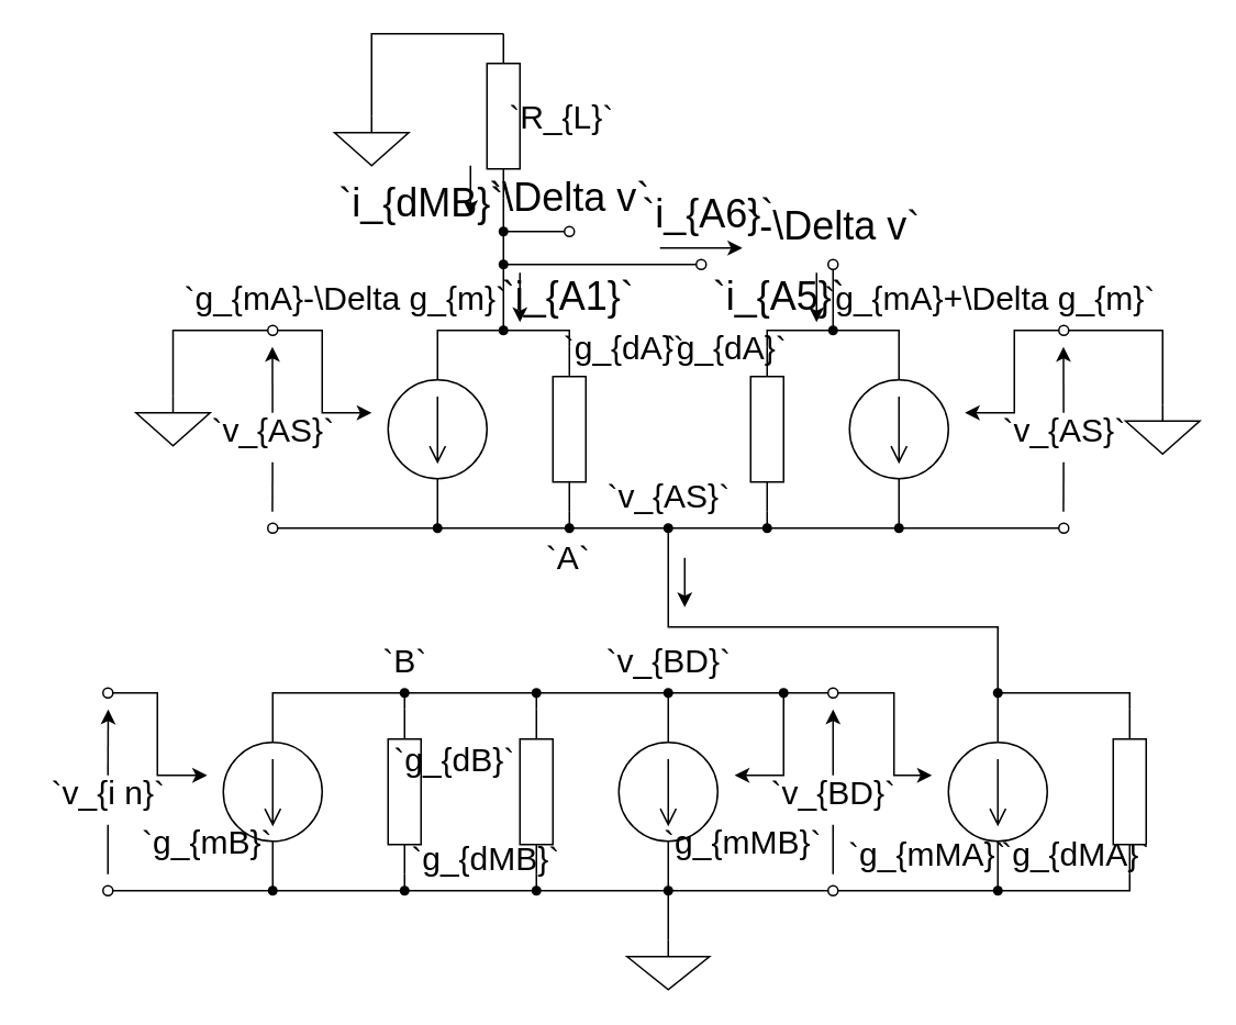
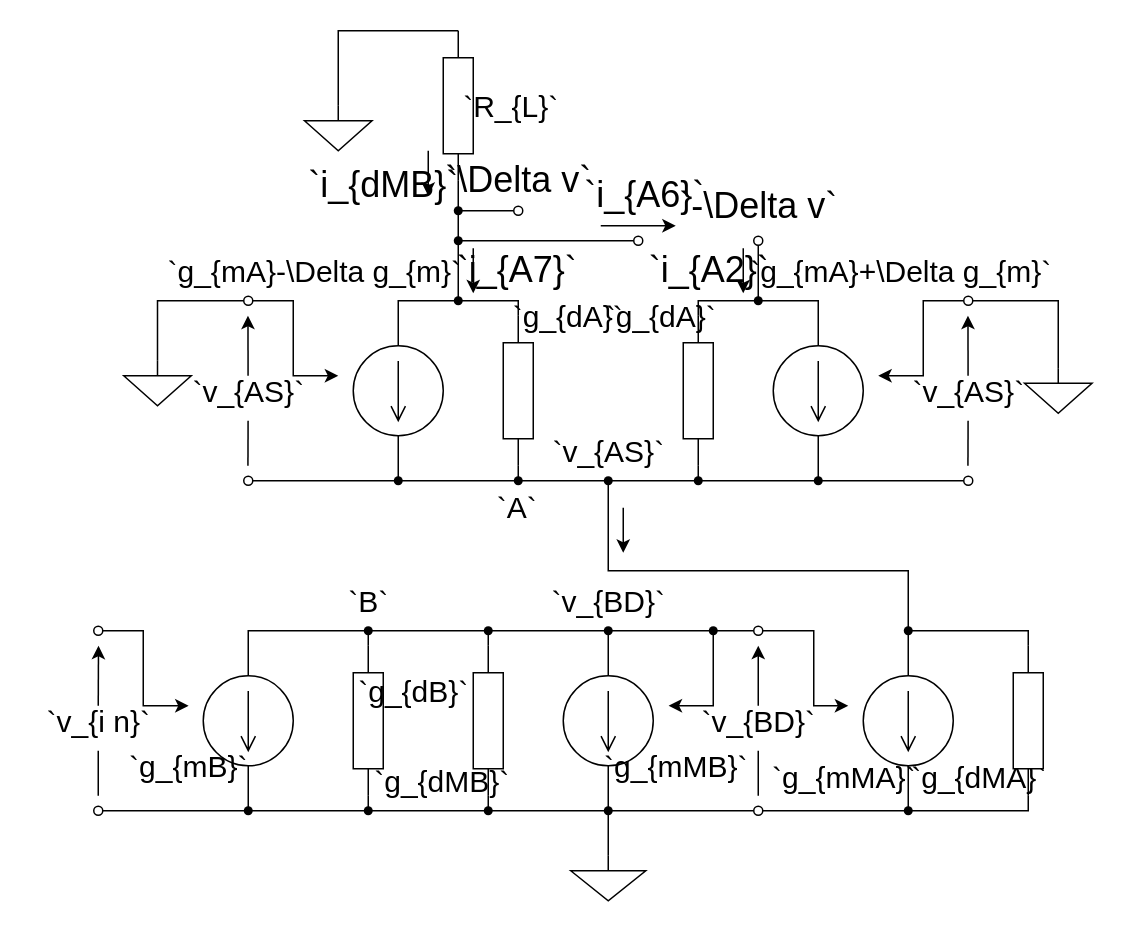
- <mxCell id="6" value="&lt;font style=&quot;font-size: 24px;&quot;&gt;`i_{A1}`&lt;/font&gt;" style="text;html=1;align=center;verticalAlign=middle;resizable=0;points=[];autosize=1;strokeColor=none;fillColor=none;fontSize=11;fontFamily=Helvetica;fontColor=default;" parent="1" vertex="1"><mxGeometry x="294.25" y="160" width="100" height="40" as="geometry" /></mxCell>
+ <mxCell id="6" value="&lt;font style=&quot;font-size: 24px;&quot;&gt;`i_{A7}`&lt;/font&gt;" style="text;html=1;align=center;verticalAlign=middle;resizable=0;points=[];autosize=1;strokeColor=none;fillColor=none;fontSize=11;fontFamily=Helvetica;fontColor=default;" parent="1" vertex="1"><mxGeometry x="294.25" y="160" width="100" height="40" as="geometry" /></mxCell>
- <mxCell id="7" value="&lt;font style=&quot;font-size: 24px;&quot;&gt;`i_{A5}`&lt;/font&gt;" style="text;html=1;align=center;verticalAlign=middle;resizable=0;points=[];autosize=1;strokeColor=none;fillColor=none;fontSize=11;fontFamily=Helvetica;fontColor=default;" parent="1" vertex="1"><mxGeometry x="422" y="160" width="100" height="40" as="geometry" /></mxCell>
+ <mxCell id="7" value="&lt;font style=&quot;font-size: 24px;&quot;&gt;`i_{A2}`&lt;/font&gt;" style="text;html=1;align=center;verticalAlign=middle;resizable=0;points=[];autosize=1;strokeColor=none;fillColor=none;fontSize=11;fontFamily=Helvetica;fontColor=default;" parent="1" vertex="1"><mxGeometry x="422" y="160" width="100" height="40" as="geometry" /></mxCell>
